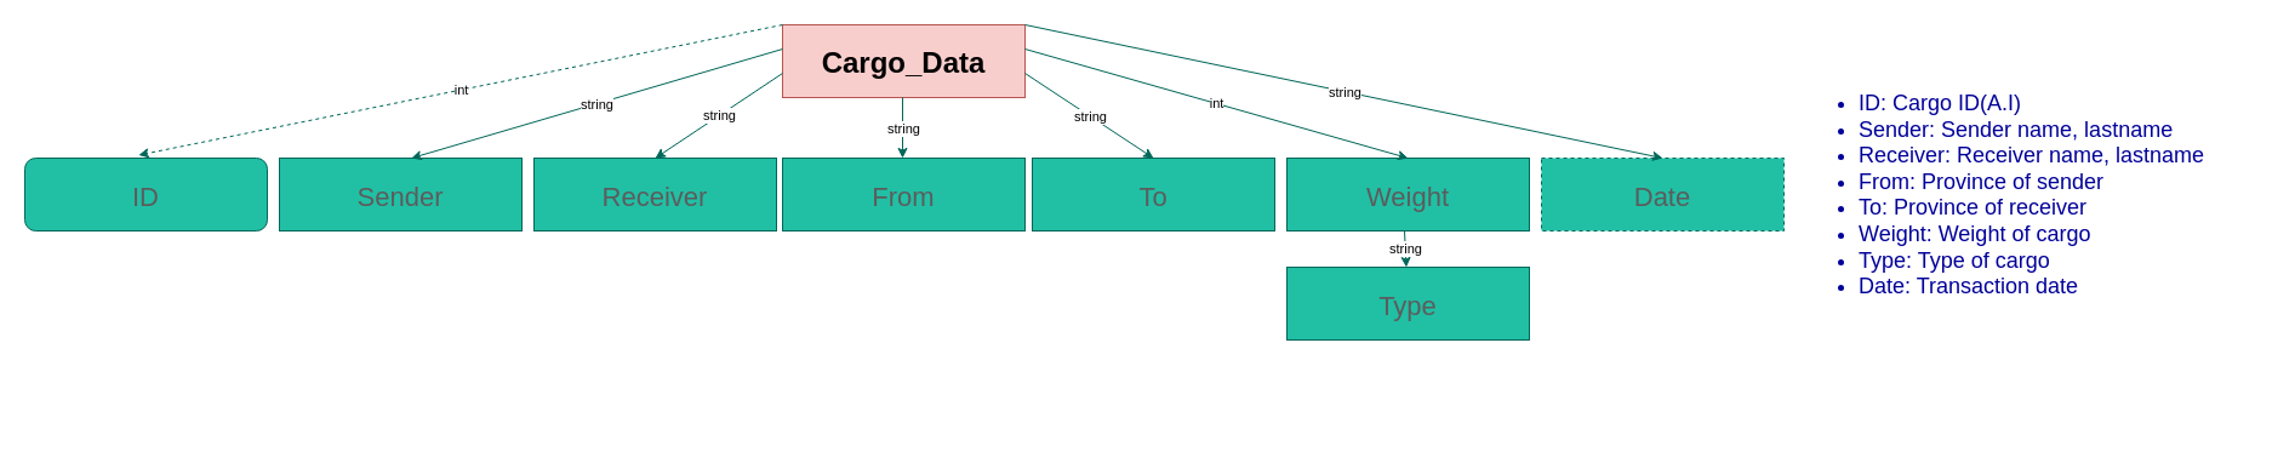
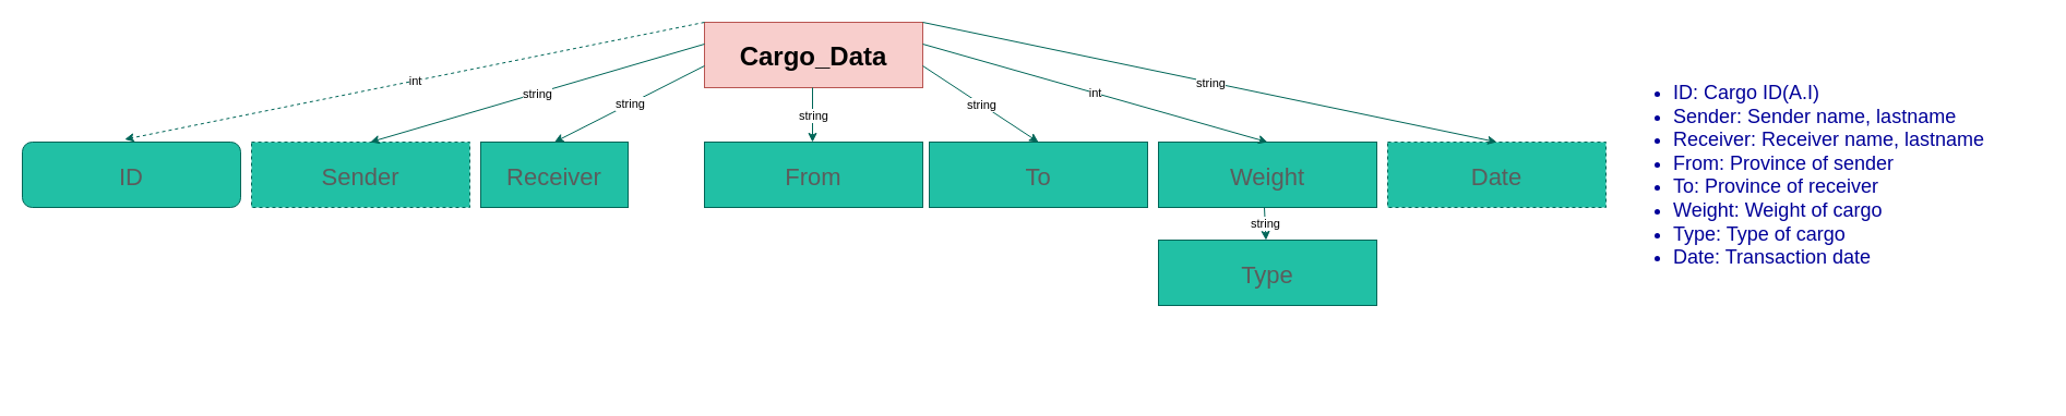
- <mxCell id="3" value="&lt;span style=&quot;font-size: 22px&quot;&gt;Sender&lt;/span&gt;" style="rounded=0;whiteSpace=wrap;html=1;sketch=0;strokeColor=#006658;fillColor=#21C0A5;fontFamily=Helvetica;fontSize=29;fontColor=#5C5C5C;" vertex="1" parent="1"><mxGeometry x="230" y="130" width="200" height="60" as="geometry" /></mxCell>
+ <mxCell id="3" value="&lt;span style=&quot;font-size: 22px&quot;&gt;Sender&lt;/span&gt;" style="rounded=0;whiteSpace=wrap;html=1;sketch=0;strokeColor=#006658;fillColor=#21C0A5;fontFamily=Helvetica;fontSize=29;fontColor=#5C5C5C;dashed=1;" vertex="1" parent="1"><mxGeometry x="230" y="130" width="200" height="60" as="geometry" /></mxCell>
- <mxCell id="8" value="&lt;span style=&quot;font-size: 22px&quot;&gt;Receiver&lt;/span&gt;" style="rounded=0;whiteSpace=wrap;html=1;sketch=0;strokeColor=#006658;fillColor=#21C0A5;fontFamily=Helvetica;fontSize=29;fontColor=#5C5C5C;" vertex="1" parent="1"><mxGeometry x="440" y="130" width="200" height="60" as="geometry" /></mxCell>
+ <mxCell id="8" value="&lt;span style=&quot;font-size: 22px&quot;&gt;Receiver&lt;/span&gt;" style="rounded=0;whiteSpace=wrap;html=1;sketch=0;strokeColor=#006658;fillColor=#21C0A5;fontFamily=Helvetica;fontSize=29;fontColor=#5C5C5C;" vertex="1" parent="1"><mxGeometry x="440" y="130" width="135" height="60" as="geometry" /></mxCell>
